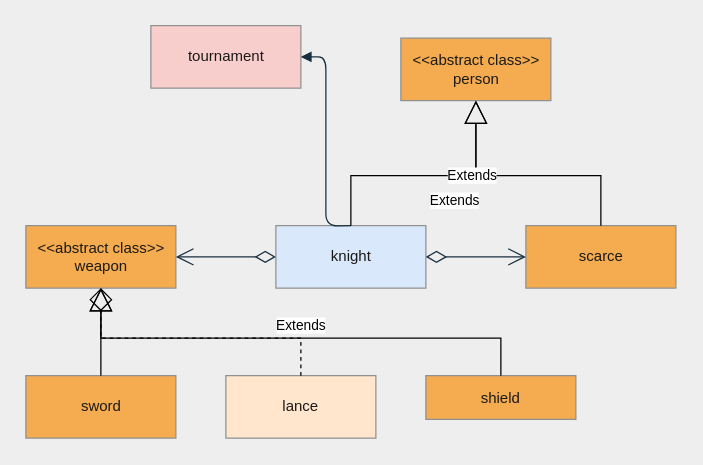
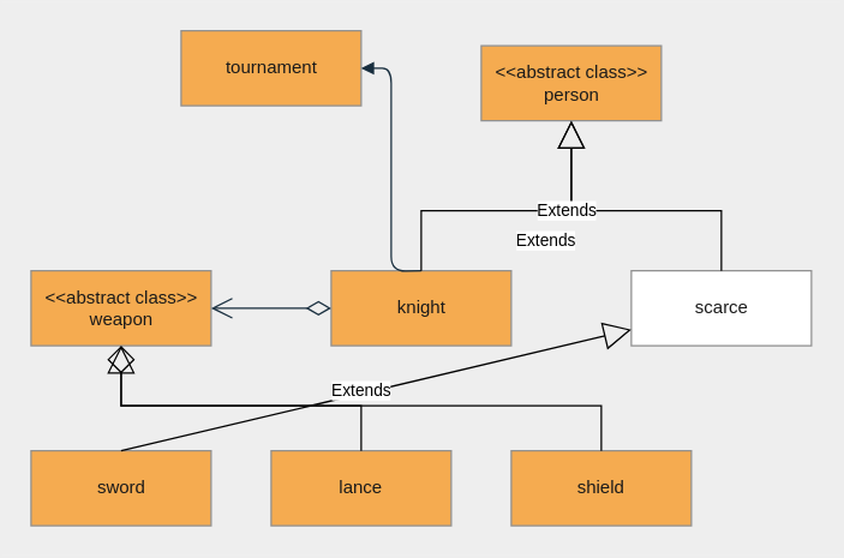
- <mxCell id="6" value="tournament" style="html=1;fillColor=#f8cecc;strokeColor=#909090;fontColor=#1A1A1A;" parent="1" vertex="1"><mxGeometry x="120" y="20" width="120" height="50" as="geometry" /></mxCell>
+ <mxCell id="6" value="tournament" style="html=1;fillColor=#F5AB50;strokeColor=#909090;fontColor=#1A1A1A;" parent="1" vertex="1"><mxGeometry x="120" y="20" width="120" height="50" as="geometry" /></mxCell>
- <mxCell id="3" value="knight" style="html=1;fillColor=#dae8fc;strokeColor=#909090;fontColor=#1A1A1A;" parent="1" vertex="1"><mxGeometry x="220" y="180" width="120" height="50" as="geometry" /></mxCell>
+ <mxCell id="3" value="knight" style="html=1;fillColor=#F5AB50;strokeColor=#909090;fontColor=#1A1A1A;" parent="1" vertex="1"><mxGeometry x="220" y="180" width="120" height="50" as="geometry" /></mxCell>
- <mxCell id="12" value="" style="endArrow=open;html=1;endSize=12;startArrow=diamondThin;startSize=14;startFill=0;edgeStyle=orthogonalEdgeStyle;align=left;verticalAlign=bottom;rounded=0;exitX=1;exitY=0.5;exitDx=0;exitDy=0;entryX=0;entryY=0.5;entryDx=0;entryDy=0;labelBackgroundColor=#EEEEEE;strokeColor=#182E3E;fontColor=#1A1A1A;" parent="1" source="3" target="4" edge="1"><mxGeometry x="-1" y="3" relative="1" as="geometry"><mxPoint x="250" y="270" as="sourcePoint" /><mxPoint x="410" y="270" as="targetPoint" /></mxGeometry></mxCell>
- <mxCell id="4" value="scarce" style="html=1;fillColor=#F5AB50;strokeColor=#909090;fontColor=#1A1A1A;" parent="1" vertex="1"><mxGeometry x="420" y="180" width="120" height="50" as="geometry" /></mxCell>
+ <mxCell id="4" value="scarce" style="html=1;fillColor=#ffffff;strokeColor=#909090;fontColor=#1A1A1A;" parent="1" vertex="1"><mxGeometry x="420" y="180" width="120" height="50" as="geometry" /></mxCell>
- <mxCell id="13" value="" style="endArrow=block;endSize=16;endFill=0;html=1;rounded=0;fontColor=default;entryX=0.5;entryY=1;entryDx=0;entryDy=0;exitX=0.5;exitY=0;exitDx=0;exitDy=0;" edge="1" parent="1" source="7" target="5"><mxGeometry x="-0.143" y="40" width="160" relative="1" as="geometry"><mxPoint x="140" y="280" as="sourcePoint" /><mxPoint x="300" y="280" as="targetPoint" /><mxPoint as="offset" /></mxGeometry></mxCell>
+ <mxCell id="13" value="" style="endArrow=block;endSize=16;endFill=0;html=1;rounded=0;fontColor=default;exitX=0.5;exitY=0;exitDx=0;exitDy=0;" edge="1" parent="1" source="7" target="4"><mxGeometry x="-0.143" y="40" width="160" relative="1" as="geometry"><mxPoint x="140" y="280" as="sourcePoint" /><mxPoint x="300" y="280" as="targetPoint" /><mxPoint as="offset" /></mxGeometry></mxCell>
- <mxCell id="14" value="Extends" style="endArrow=block;endSize=16;endFill=0;html=1;rounded=0;fontColor=default;entryX=0.5;entryY=1;entryDx=0;entryDy=0;exitX=0.5;exitY=0;exitDx=0;exitDy=0;dashed=1;" edge="1" parent="1" source="10" target="5"><mxGeometry x="-0.739" y="-10" width="160" relative="1" as="geometry"><mxPoint x="90" y="310" as="sourcePoint" /><mxPoint x="90" y="240" as="targetPoint" /><Array as="points"><mxPoint x="240" y="270" /><mxPoint x="80" y="270" /></Array><mxPoint as="offset" /></mxGeometry></mxCell>
+ <mxCell id="14" value="Extends" style="endArrow=block;endSize=16;endFill=0;html=1;rounded=0;fontColor=default;entryX=0.5;entryY=1;entryDx=0;entryDy=0;exitX=0.5;exitY=0;exitDx=0;exitDy=0;" edge="1" parent="1" source="10" target="5"><mxGeometry x="-0.739" y="-10" width="160" relative="1" as="geometry"><mxPoint x="90" y="310" as="sourcePoint" /><mxPoint x="90" y="240" as="targetPoint" /><Array as="points"><mxPoint x="240" y="270" /><mxPoint x="80" y="270" /></Array><mxPoint as="offset" /></mxGeometry></mxCell>
- <mxCell id="11" value="shield" style="whiteSpace=wrap;html=1;rounded=0;sketch=0;fontColor=#1A1A1A;strokeColor=#909090;fillColor=#F5AB50;" parent="1" vertex="1"><mxGeometry x="340" y="300" width="120" height="35" as="geometry" /></mxCell>
+ <mxCell id="11" value="shield" style="whiteSpace=wrap;html=1;rounded=0;sketch=0;fontColor=#1A1A1A;strokeColor=#909090;fillColor=#F5AB50;" parent="1" vertex="1"><mxGeometry x="340" y="300" width="120" height="50" as="geometry" /></mxCell>
- <mxCell id="10" value="lance" style="whiteSpace=wrap;html=1;rounded=0;sketch=0;fontColor=#1A1A1A;strokeColor=#909090;fillColor=#ffe6cc;" parent="1" vertex="1"><mxGeometry x="180" y="300" width="120" height="50" as="geometry" /></mxCell>
+ <mxCell id="10" value="lance" style="whiteSpace=wrap;html=1;rounded=0;sketch=0;fontColor=#1A1A1A;strokeColor=#909090;fillColor=#F5AB50;" parent="1" vertex="1"><mxGeometry x="180" y="300" width="120" height="50" as="geometry" /></mxCell>
